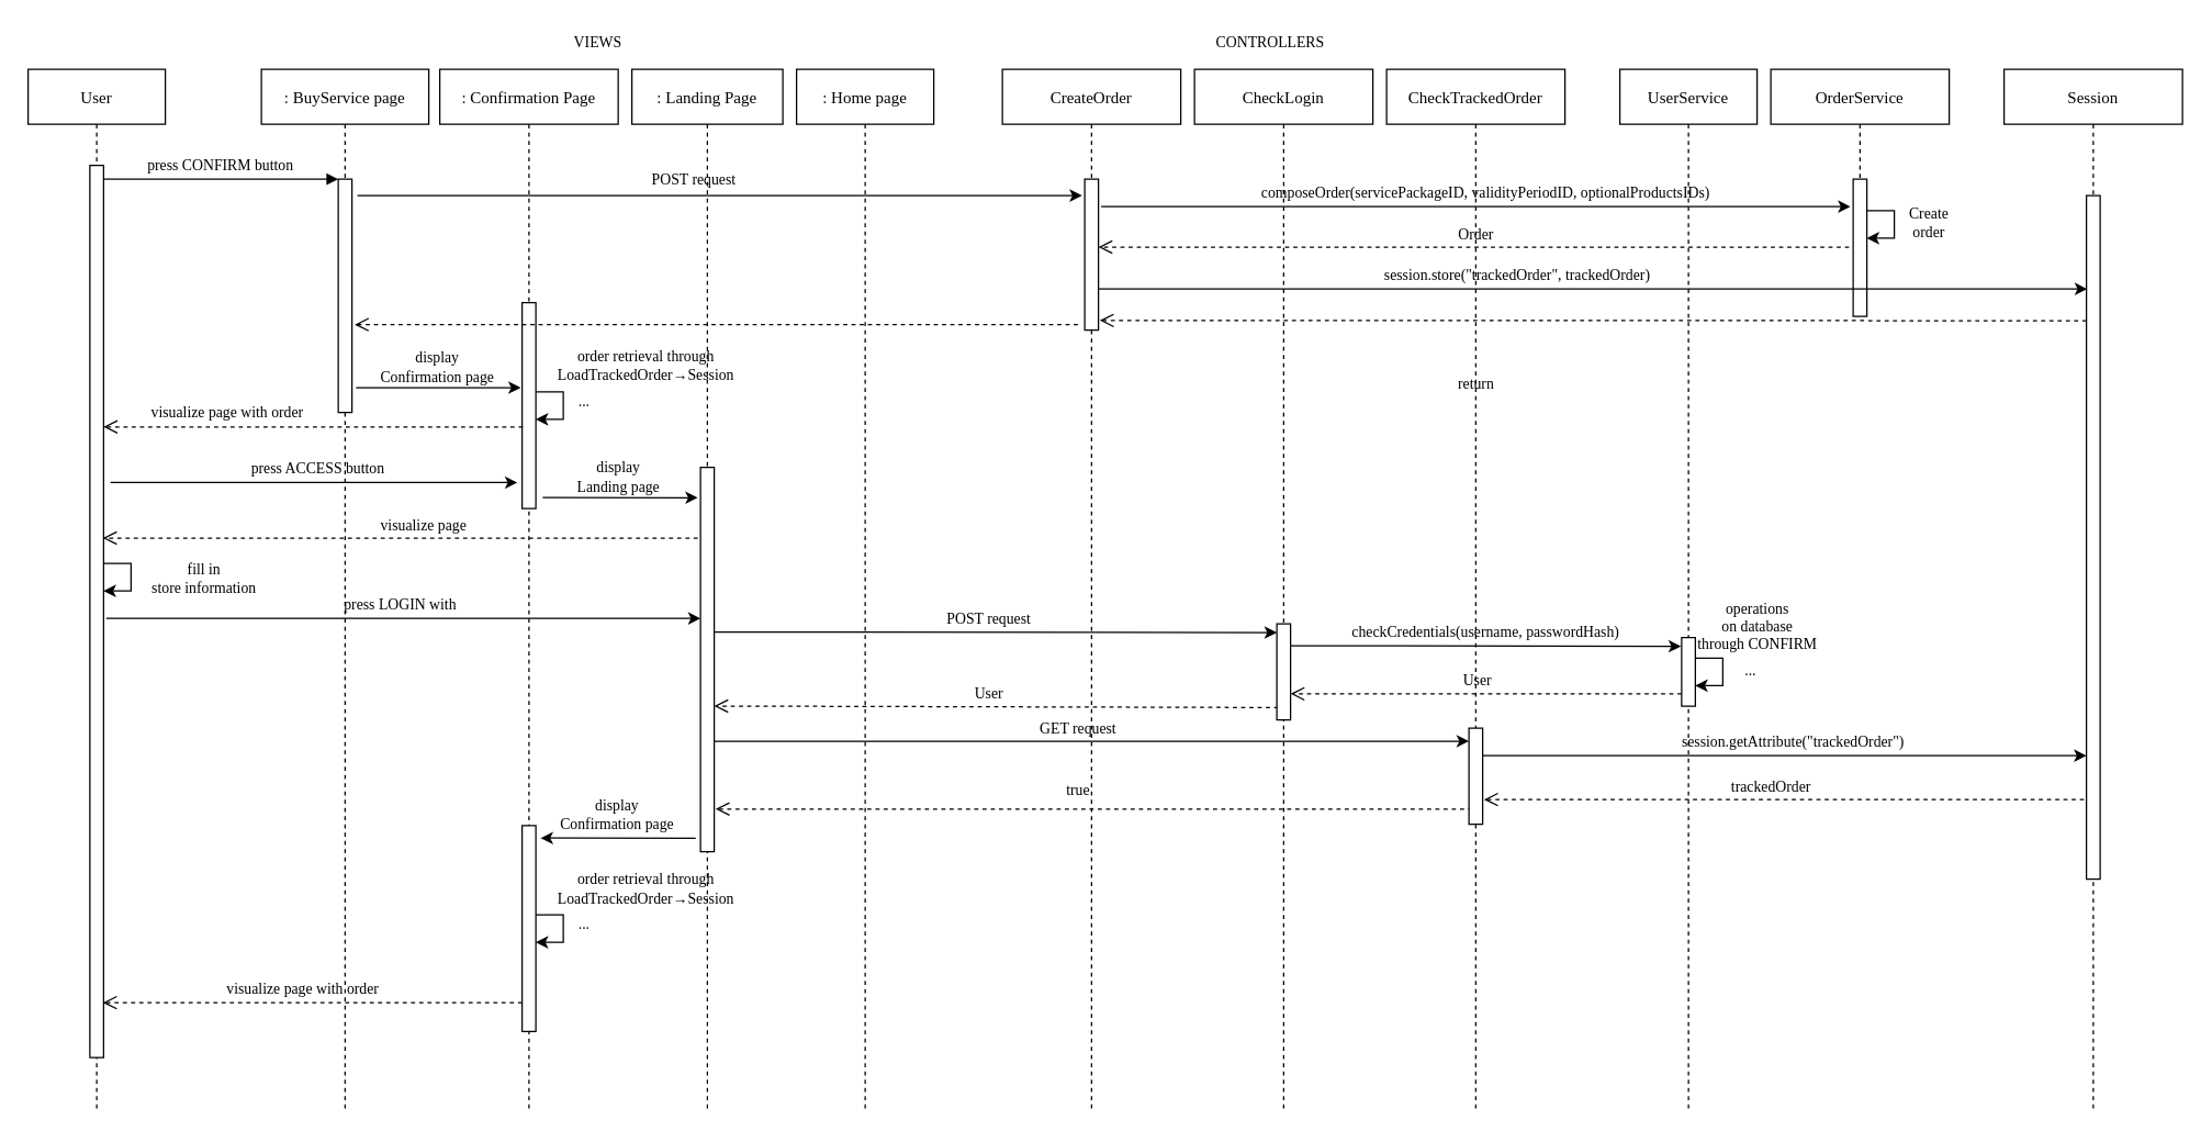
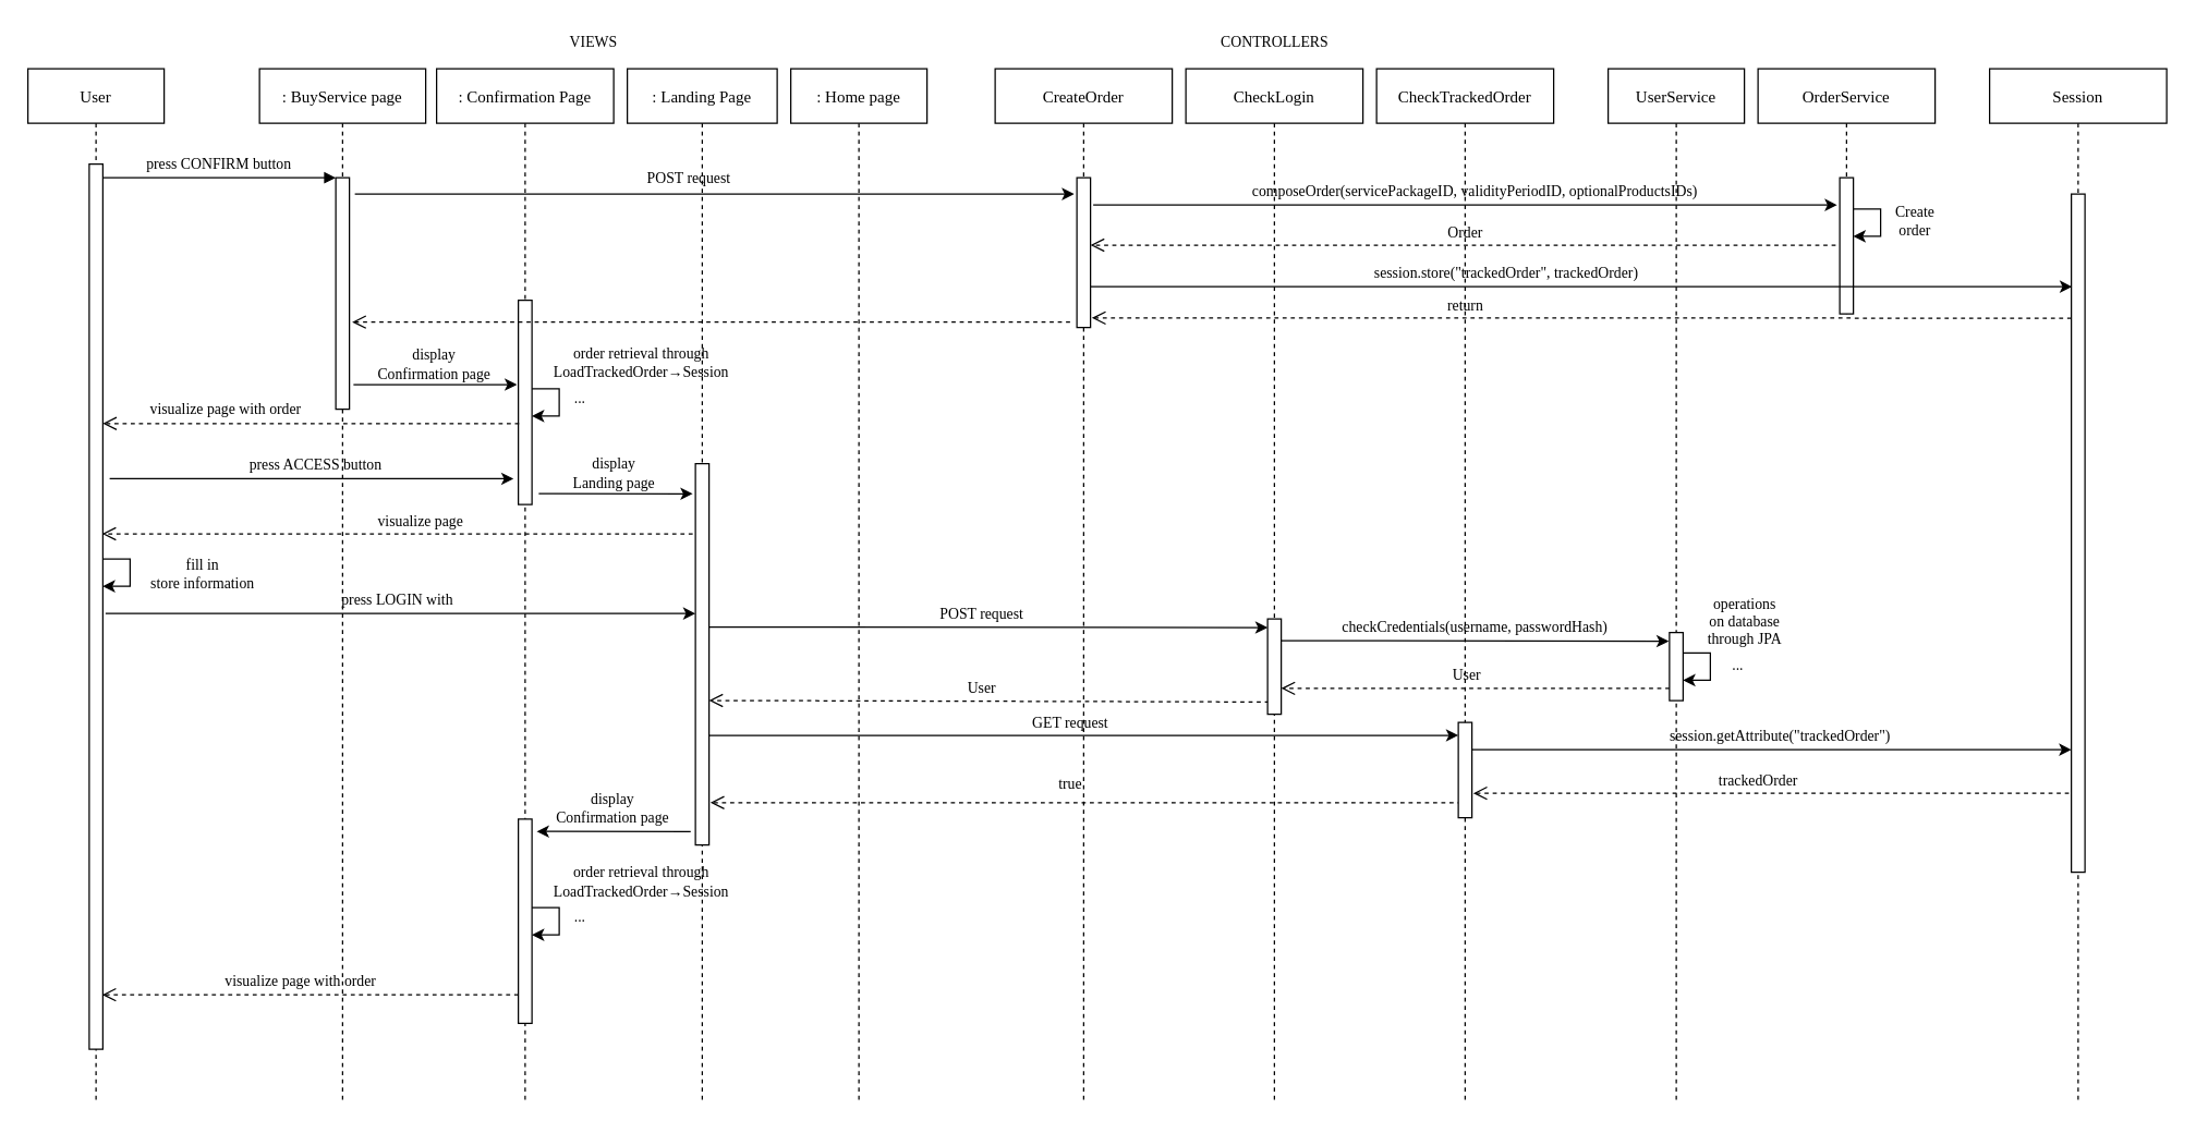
- <mxCell id="55" value="CONTROLLERS" style="text;html=1;align=center;verticalAlign=middle;resizable=0;points=[];autosize=1;strokeColor=none;fillColor=none;fontSize=11;fontFamily=Verdana;" vertex="1" parent="1"><mxGeometry x="870" y="20" width="110" height="20" as="geometry" /></mxCell>
+ <mxCell id="55" value="CONTROLLERS" style="text;html=1;align=center;verticalAlign=middle;resizable=0;points=[];autosize=1;strokeColor=none;fillColor=none;fontSize=11;fontFamily=Verdana;" vertex="1" parent="1"><mxGeometry x="880" y="20" width="110" height="20" as="geometry" /></mxCell>
- <mxCell id="53" value="return" style="text;html=1;align=center;verticalAlign=middle;resizable=0;points=[];autosize=1;strokeColor=none;fillColor=none;fontSize=11;fontFamily=Verdana;" vertex="1" parent="50"><mxGeometry x="40" y="219" width="50" height="20" as="geometry" /></mxCell>
+ <mxCell id="53" value="return" style="text;html=1;align=center;verticalAlign=middle;resizable=0;points=[];autosize=1;strokeColor=none;fillColor=none;fontSize=11;fontFamily=Verdana;" vertex="1" parent="50"><mxGeometry x="40" y="164" width="50" height="20" as="geometry" /></mxCell>
- <mxCell id="61" value="&lt;div&gt;operations &lt;br&gt;&lt;/div&gt;&lt;div&gt;on database&lt;/div&gt;&lt;div&gt;through CONFIRM&lt;br&gt;&lt;/div&gt;" style="text;html=1;align=center;verticalAlign=middle;resizable=0;points=[];autosize=1;strokeColor=none;fillColor=none;fontSize=11;fontFamily=Verdana;" vertex="1" parent="1"><mxGeometry x="1240" y="436" width="80" height="40" as="geometry" /></mxCell>
+ <mxCell id="61" value="&lt;div&gt;operations &lt;br&gt;&lt;/div&gt;&lt;div&gt;on database&lt;/div&gt;&lt;div&gt;through JPA&lt;br&gt;&lt;/div&gt;" style="text;html=1;align=center;verticalAlign=middle;resizable=0;points=[];autosize=1;strokeColor=none;fillColor=none;fontSize=11;fontFamily=Verdana;" vertex="1" parent="1"><mxGeometry x="1240" y="436" width="80" height="40" as="geometry" /></mxCell>
